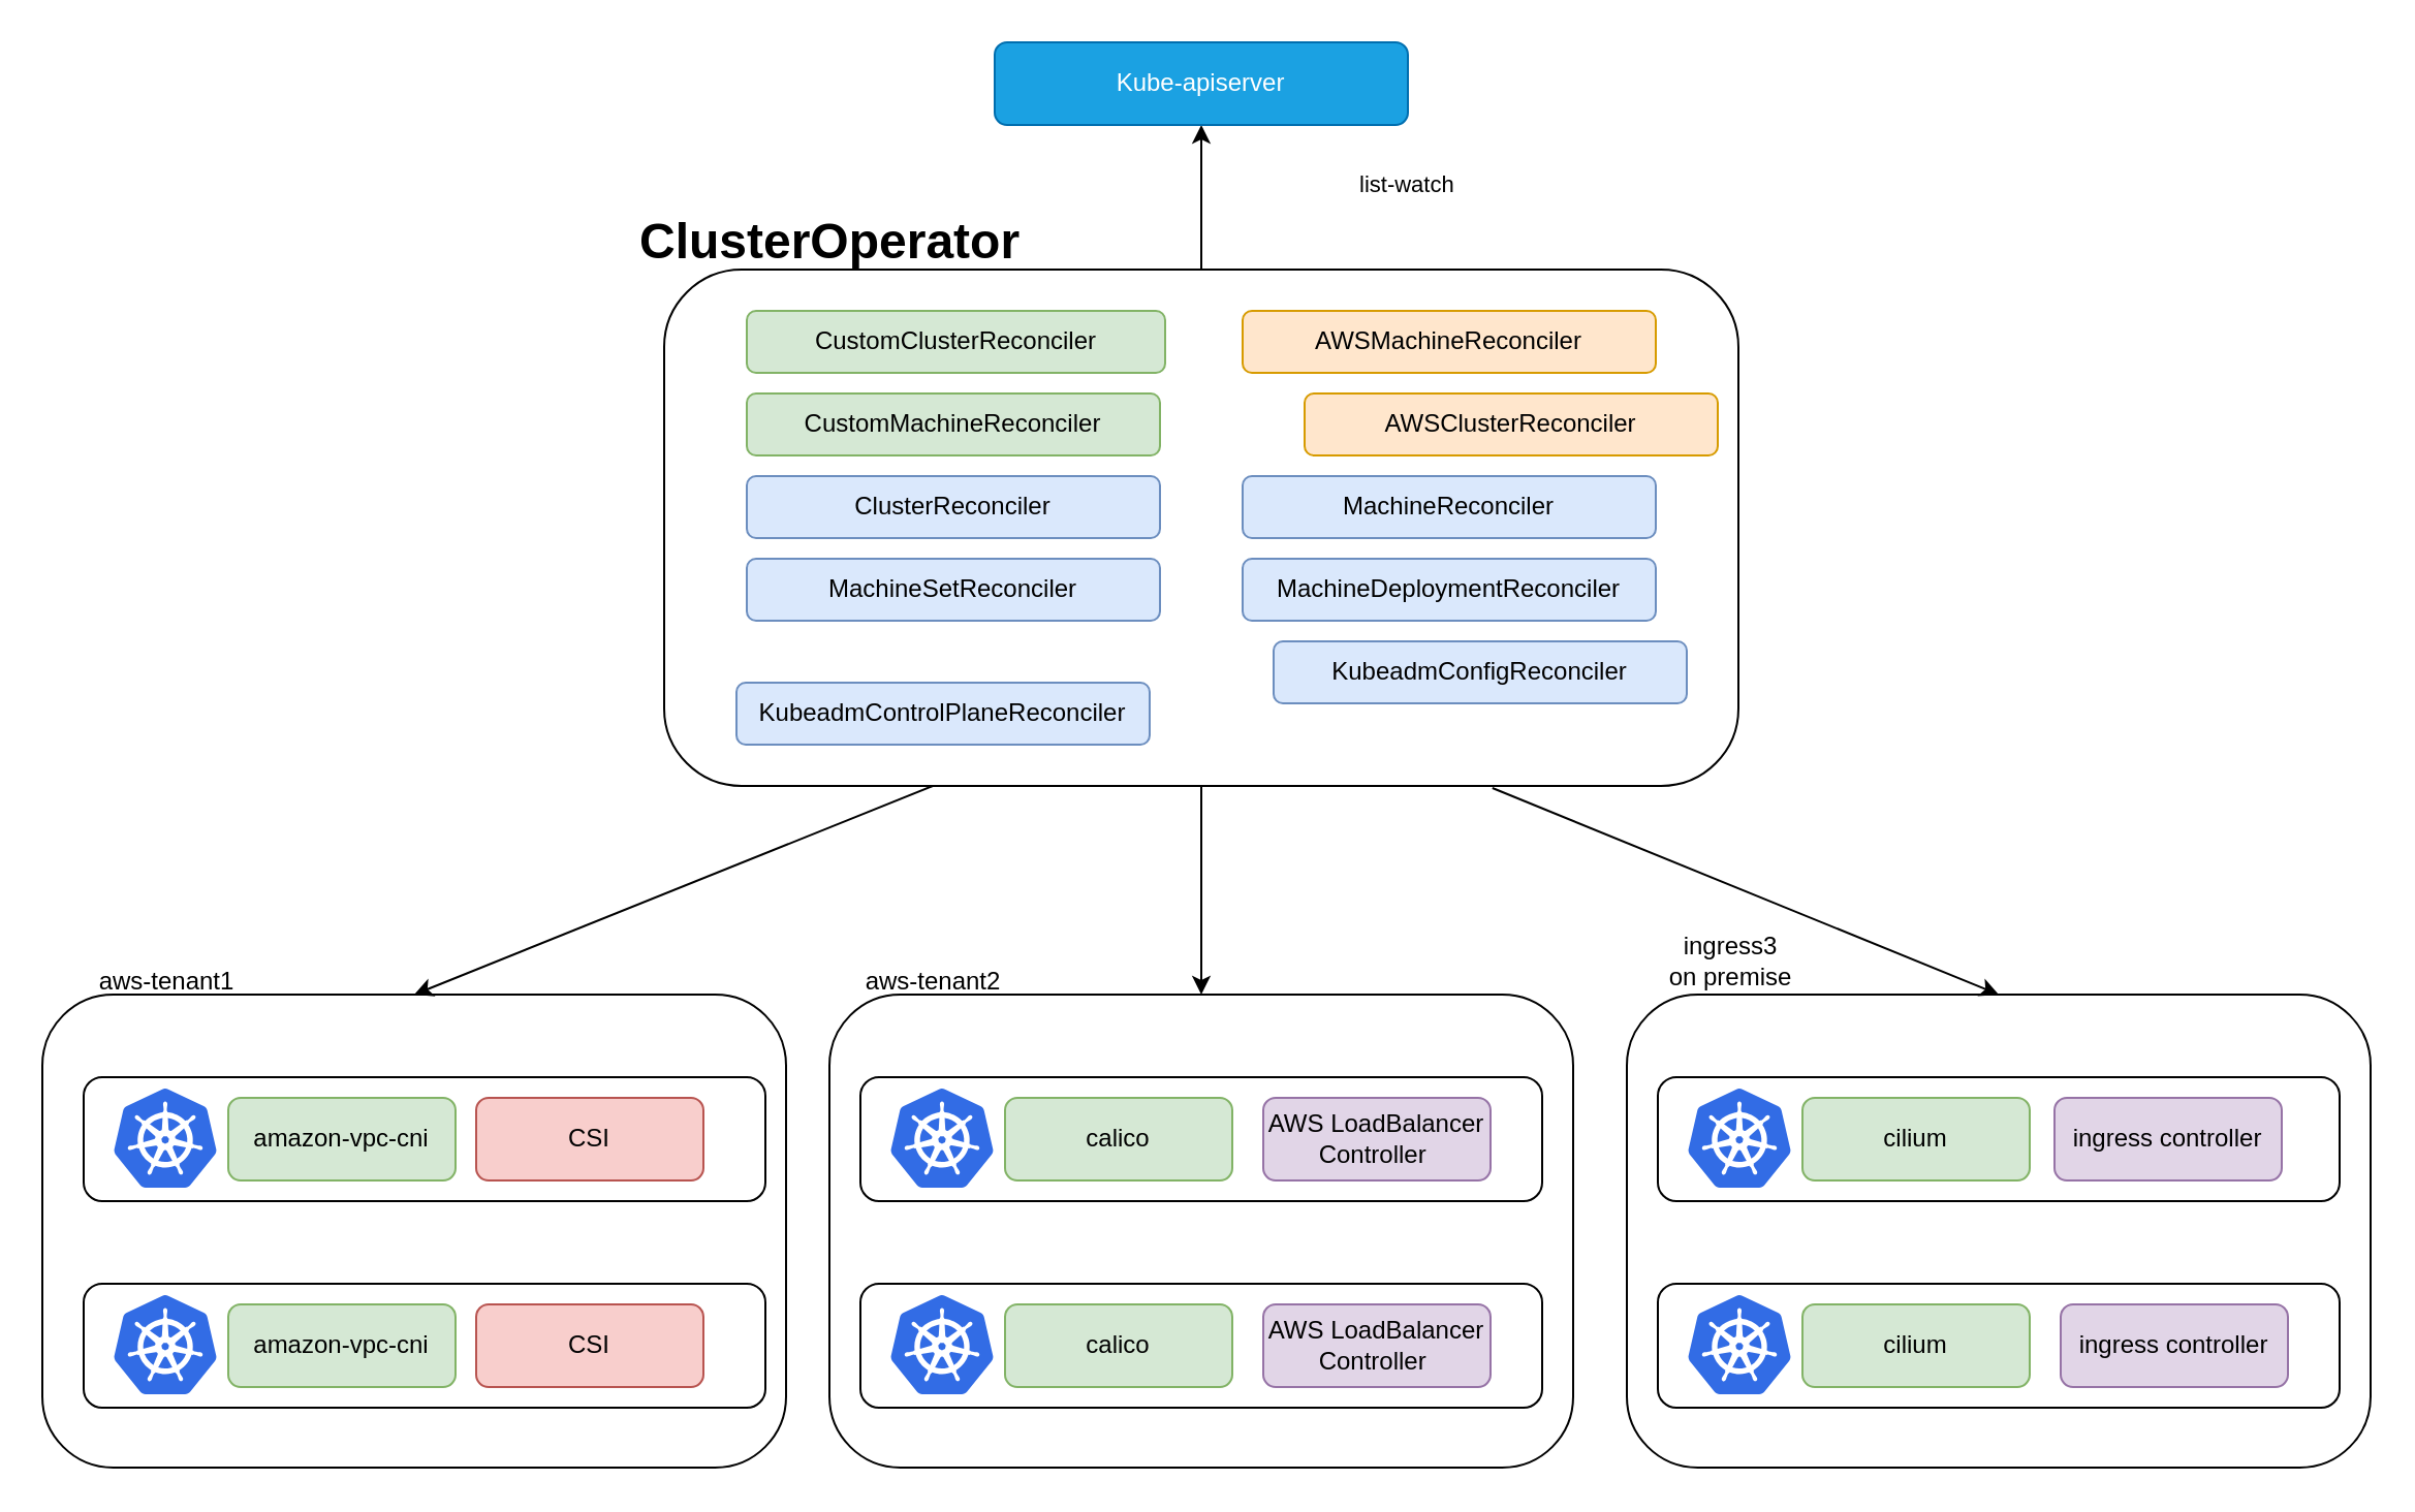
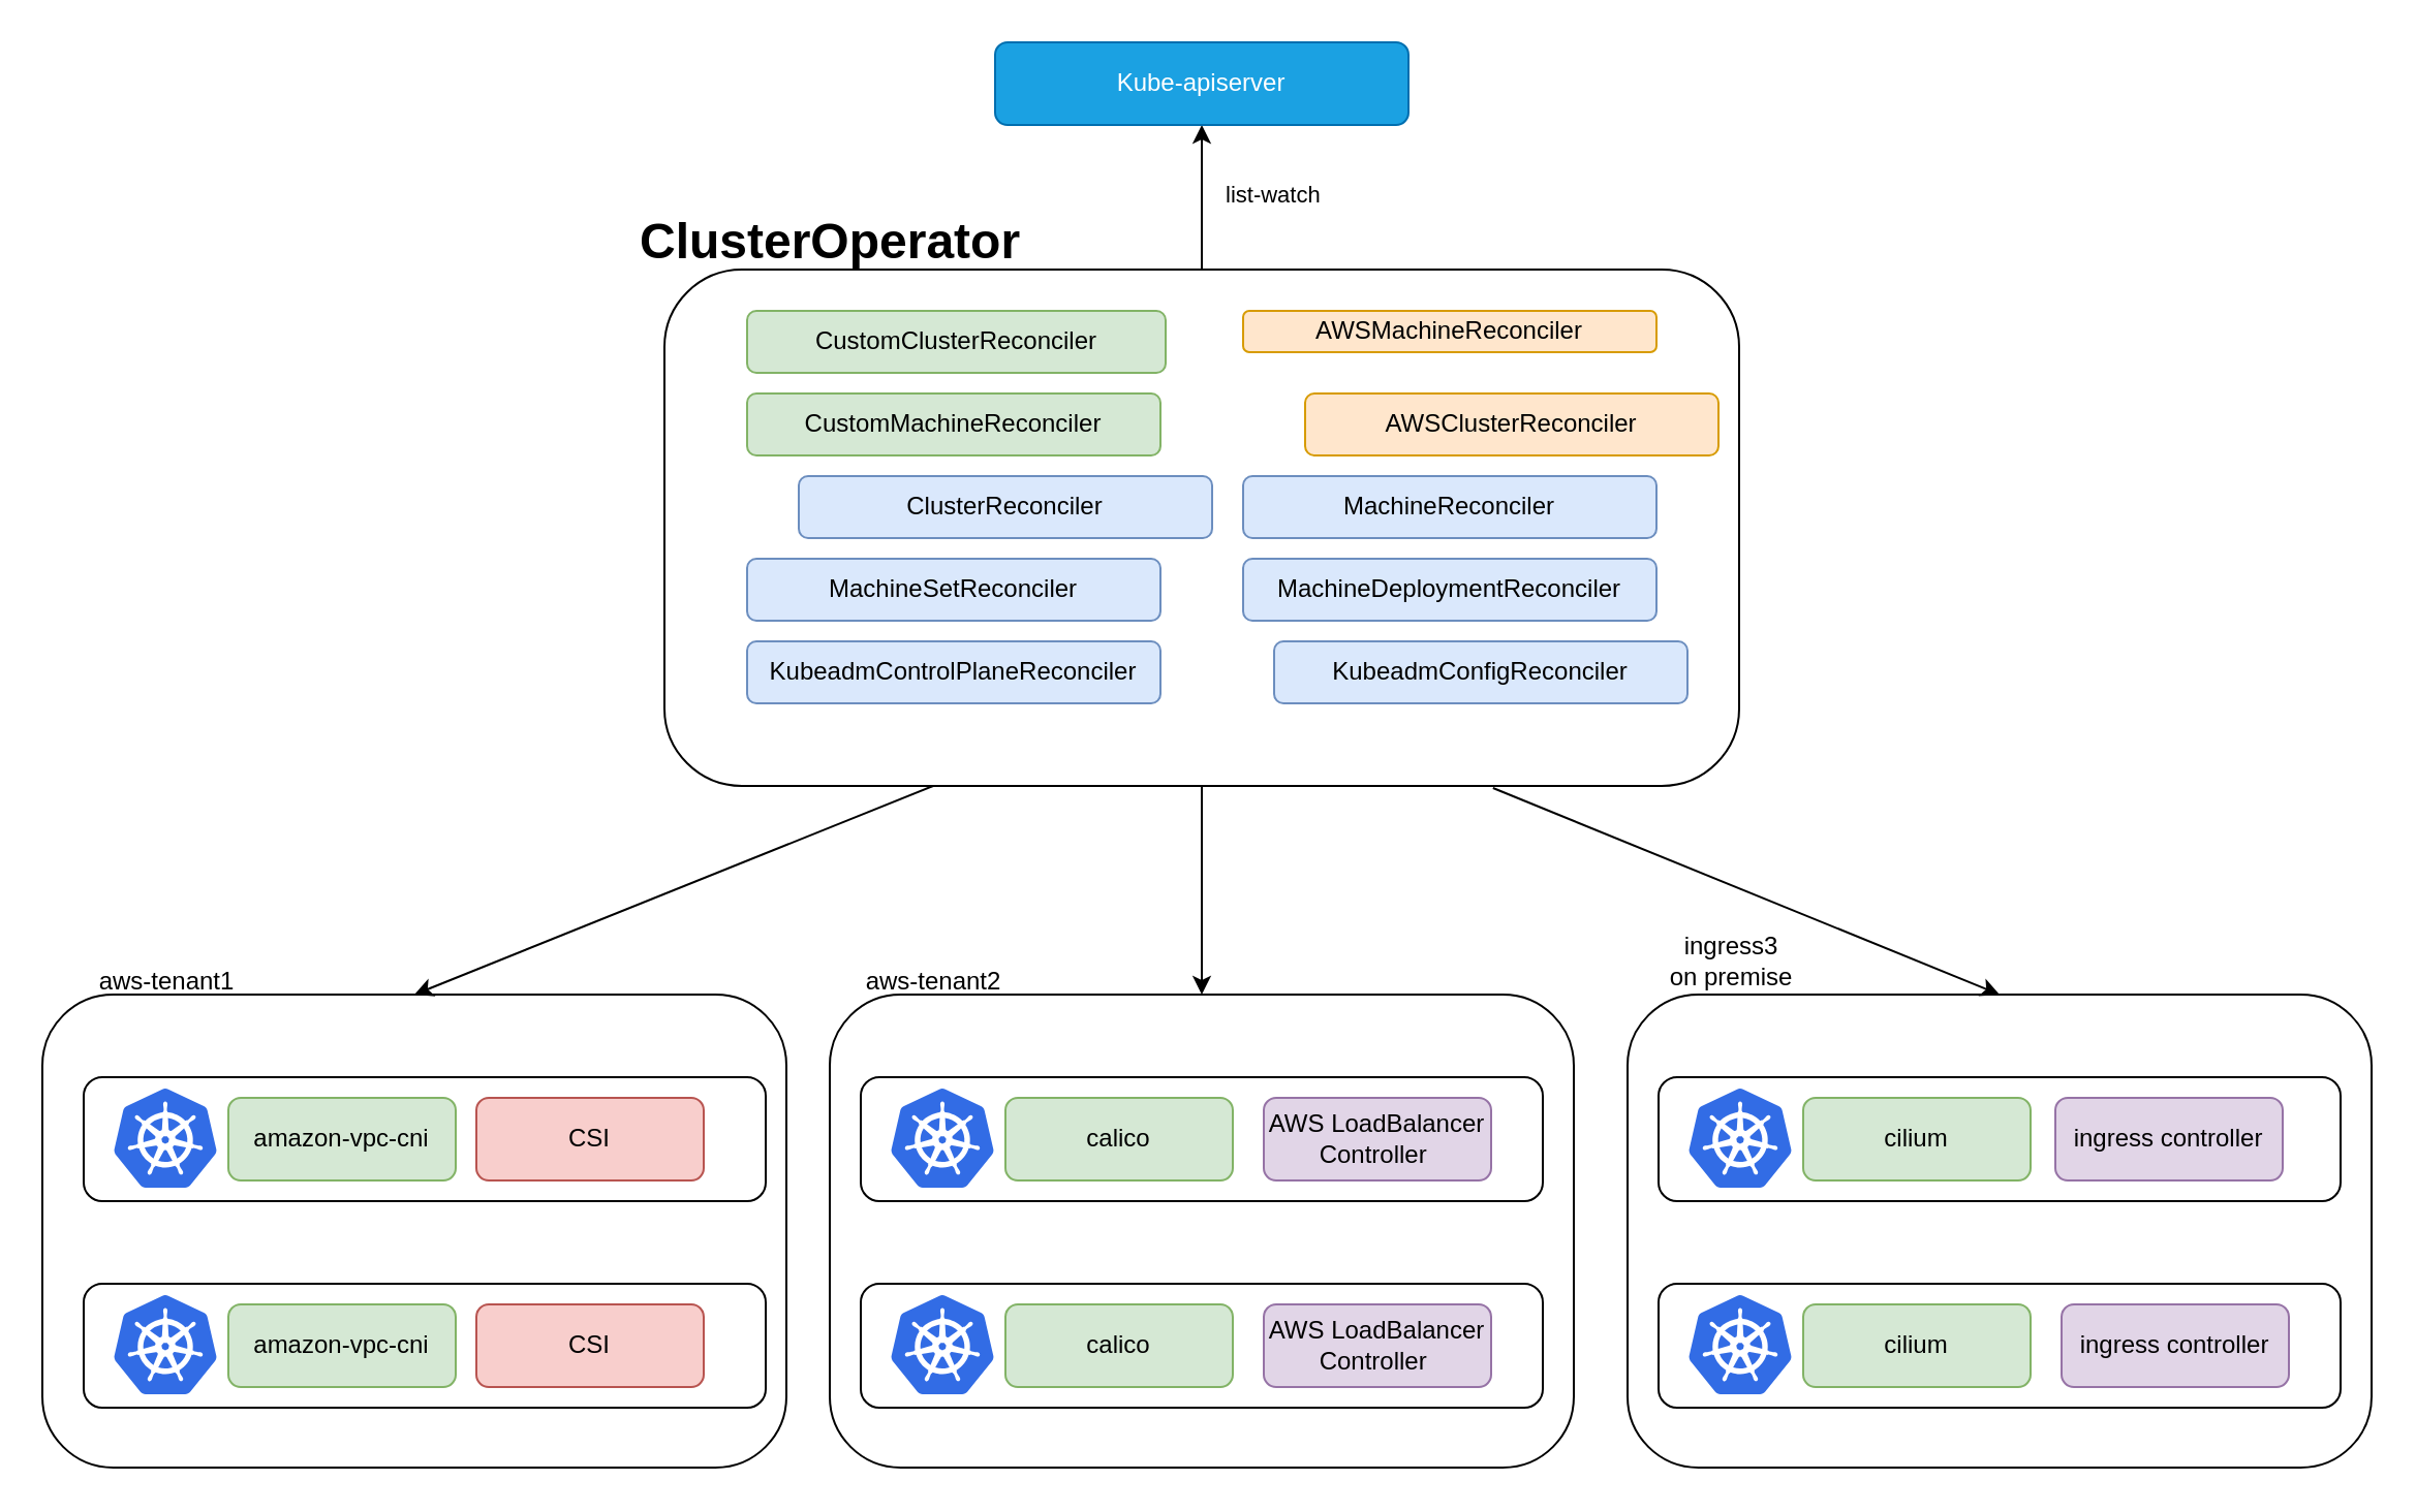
- <mxCell id="49" value="&lt;span style=&quot;color: rgb(0, 0, 0); font-family: Helvetica; font-size: 11px; font-style: normal; font-variant-ligatures: normal; font-variant-caps: normal; font-weight: 400; letter-spacing: normal; orphans: 2; text-align: center; text-indent: 0px; text-transform: none; widows: 2; word-spacing: 0px; -webkit-text-stroke-width: 0px; background-color: rgb(255, 255, 255); text-decoration-thickness: initial; text-decoration-style: initial; text-decoration-color: initial; float: none; display: inline !important;&quot;&gt;list-watch&lt;/span&gt;" style="text;whiteSpace=wrap;html=1;" vertex="1" parent="1"><mxGeometry x="656" y="75" width="60" height="30" as="geometry" /></mxCell>
+ <mxCell id="49" value="&lt;span style=&quot;color: rgb(0, 0, 0); font-family: Helvetica; font-size: 11px; font-style: normal; font-variant-ligatures: normal; font-variant-caps: normal; font-weight: 400; letter-spacing: normal; orphans: 2; text-align: center; text-indent: 0px; text-transform: none; widows: 2; word-spacing: 0px; -webkit-text-stroke-width: 0px; background-color: rgb(255, 255, 255); text-decoration-thickness: initial; text-decoration-style: initial; text-decoration-color: initial; float: none; display: inline !important;&quot;&gt;list-watch&lt;/span&gt;" style="text;whiteSpace=wrap;html=1;" vertex="1" parent="1"><mxGeometry x="591" y="80" width="60" height="30" as="geometry" /></mxCell>
- <mxCell id="31" value="AWSMachineReconciler" style="rounded=1;whiteSpace=wrap;html=1;fillColor=#ffe6cc;strokeColor=#d79b00;movable=0;resizable=0;rotatable=0;deletable=0;editable=0;connectable=0;" vertex="1" parent="1"><mxGeometry x="601" y="150" width="200" height="30" as="geometry" /></mxCell>
+ <mxCell id="31" value="AWSMachineReconciler" style="rounded=1;whiteSpace=wrap;html=1;fillColor=#ffe6cc;strokeColor=#d79b00;movable=0;resizable=0;rotatable=0;deletable=0;editable=0;connectable=0;" vertex="1" parent="1"><mxGeometry x="601" y="150" width="200" height="20" as="geometry" /></mxCell>
- <mxCell id="5" value="ClusterReconciler" style="rounded=1;whiteSpace=wrap;html=1;fillColor=#dae8fc;strokeColor=#6c8ebf;movable=0;resizable=0;rotatable=0;deletable=0;editable=0;connectable=0;" vertex="1" parent="1"><mxGeometry x="361" y="230" width="200" height="30" as="geometry" /></mxCell>
+ <mxCell id="5" value="ClusterReconciler" style="rounded=1;whiteSpace=wrap;html=1;fillColor=#dae8fc;strokeColor=#6c8ebf;movable=0;resizable=0;rotatable=0;deletable=0;editable=0;connectable=0;" vertex="1" parent="1"><mxGeometry x="386" y="230" width="200" height="30" as="geometry" /></mxCell>
- <mxCell id="27" value="KubeadmControlPlaneReconciler" style="rounded=1;whiteSpace=wrap;html=1;fillColor=#dae8fc;strokeColor=#6c8ebf;movable=0;resizable=0;rotatable=0;deletable=0;editable=0;connectable=0;" vertex="1" parent="1"><mxGeometry x="356" y="330" width="200" height="30" as="geometry" /></mxCell>
+ <mxCell id="27" value="KubeadmControlPlaneReconciler" style="rounded=1;whiteSpace=wrap;html=1;fillColor=#dae8fc;strokeColor=#6c8ebf;movable=0;resizable=0;rotatable=0;deletable=0;editable=0;connectable=0;" vertex="1" parent="1"><mxGeometry x="361" y="310" width="200" height="30" as="geometry" /></mxCell>
